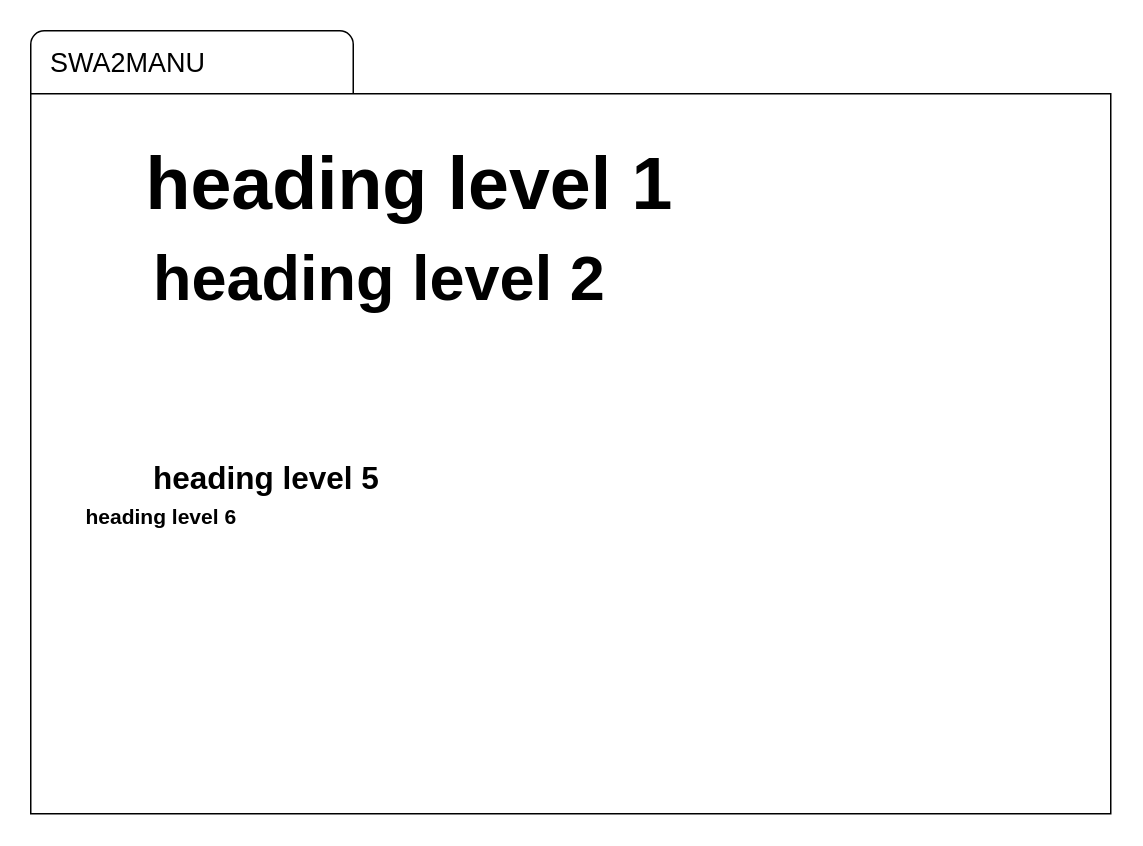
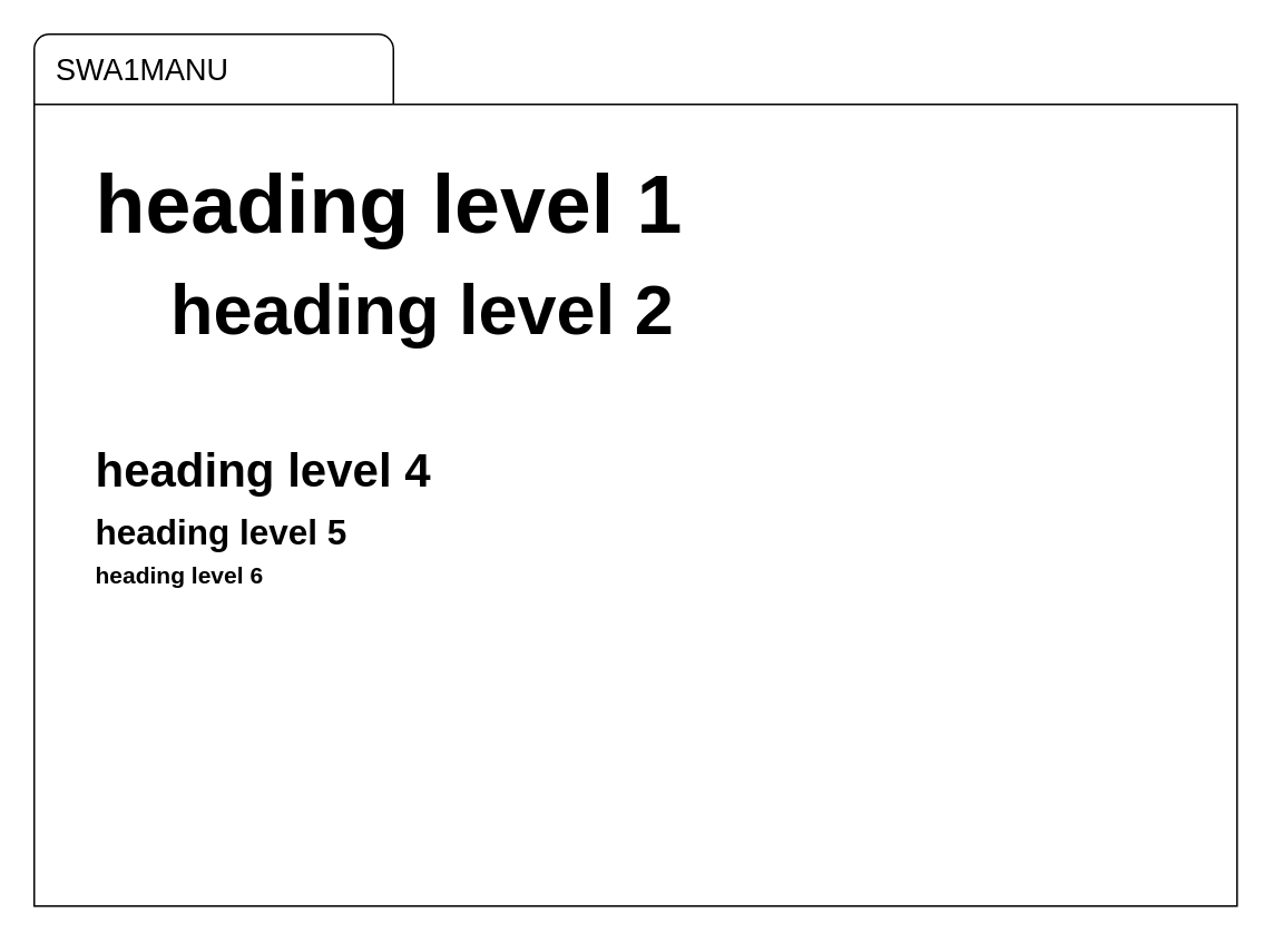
- <mxCell id="6" value="SWA2MANU" style="text;html=1;strokeColor=none;fillColor=none;align=center;verticalAlign=middle;whiteSpace=wrap;rounded=0;fontSize=18;" parent="2" vertex="1"><mxGeometry x="45" y="12" width="40" height="20" as="geometry" /></mxCell>
+ <mxCell id="6" value="SWA1MANU" style="text;html=1;strokeColor=none;fillColor=none;align=center;verticalAlign=middle;whiteSpace=wrap;rounded=0;fontSize=18;" parent="2" vertex="1"><mxGeometry x="45" y="12" width="40" height="20" as="geometry" /></mxCell>
- <mxCell id="5" value="&lt;span style=&quot;font-size: 38px&quot;&gt;&lt;b style=&quot;font-size: 49px&quot;&gt;heading level 1&lt;/b&gt;&lt;/span&gt;" style="text;html=1;strokeColor=none;fillColor=none;align=left;verticalAlign=middle;whiteSpace=wrap;rounded=0;fontSize=28;" parent="2" vertex="1"><mxGeometry x="75" y="77" width="445" height="49" as="geometry" /></mxCell>
+ <mxCell id="5" value="&lt;span style=&quot;font-size: 38px&quot;&gt;&lt;b style=&quot;font-size: 49px&quot;&gt;heading level 1&lt;/b&gt;&lt;/span&gt;" style="text;html=1;strokeColor=none;fillColor=none;align=left;verticalAlign=middle;whiteSpace=wrap;rounded=0;fontSize=28;" parent="2" vertex="1"><mxGeometry x="35" y="77" width="445" height="49" as="geometry" /></mxCell>
+ <mxCell id="8" value="&lt;b&gt;&lt;font style=&quot;font-size: 28px&quot;&gt;heading level 4&lt;/font&gt;&lt;/b&gt;" style="text;html=1;strokeColor=none;fillColor=none;align=left;verticalAlign=middle;whiteSpace=wrap;rounded=0;fontSize=12;" vertex="1" parent="2"><mxGeometry x="35" y="247" width="445" height="28" as="geometry" /></mxCell>
- <mxCell id="9" value="&lt;b&gt;&lt;font style=&quot;font-size: 21px&quot;&gt;heading level 5&lt;/font&gt;&lt;/b&gt;" style="text;html=1;strokeColor=none;fillColor=none;align=left;verticalAlign=middle;whiteSpace=wrap;rounded=0;fontSize=12;" vertex="1" parent="2"><mxGeometry x="80" y="287" width="445" height="21" as="geometry" /></mxCell>
+ <mxCell id="9" value="&lt;b&gt;&lt;font style=&quot;font-size: 21px&quot;&gt;heading level 5&lt;/font&gt;&lt;/b&gt;" style="text;html=1;strokeColor=none;fillColor=none;align=left;verticalAlign=middle;whiteSpace=wrap;rounded=0;fontSize=12;" vertex="1" parent="2"><mxGeometry x="35" y="287" width="445" height="21" as="geometry" /></mxCell>
